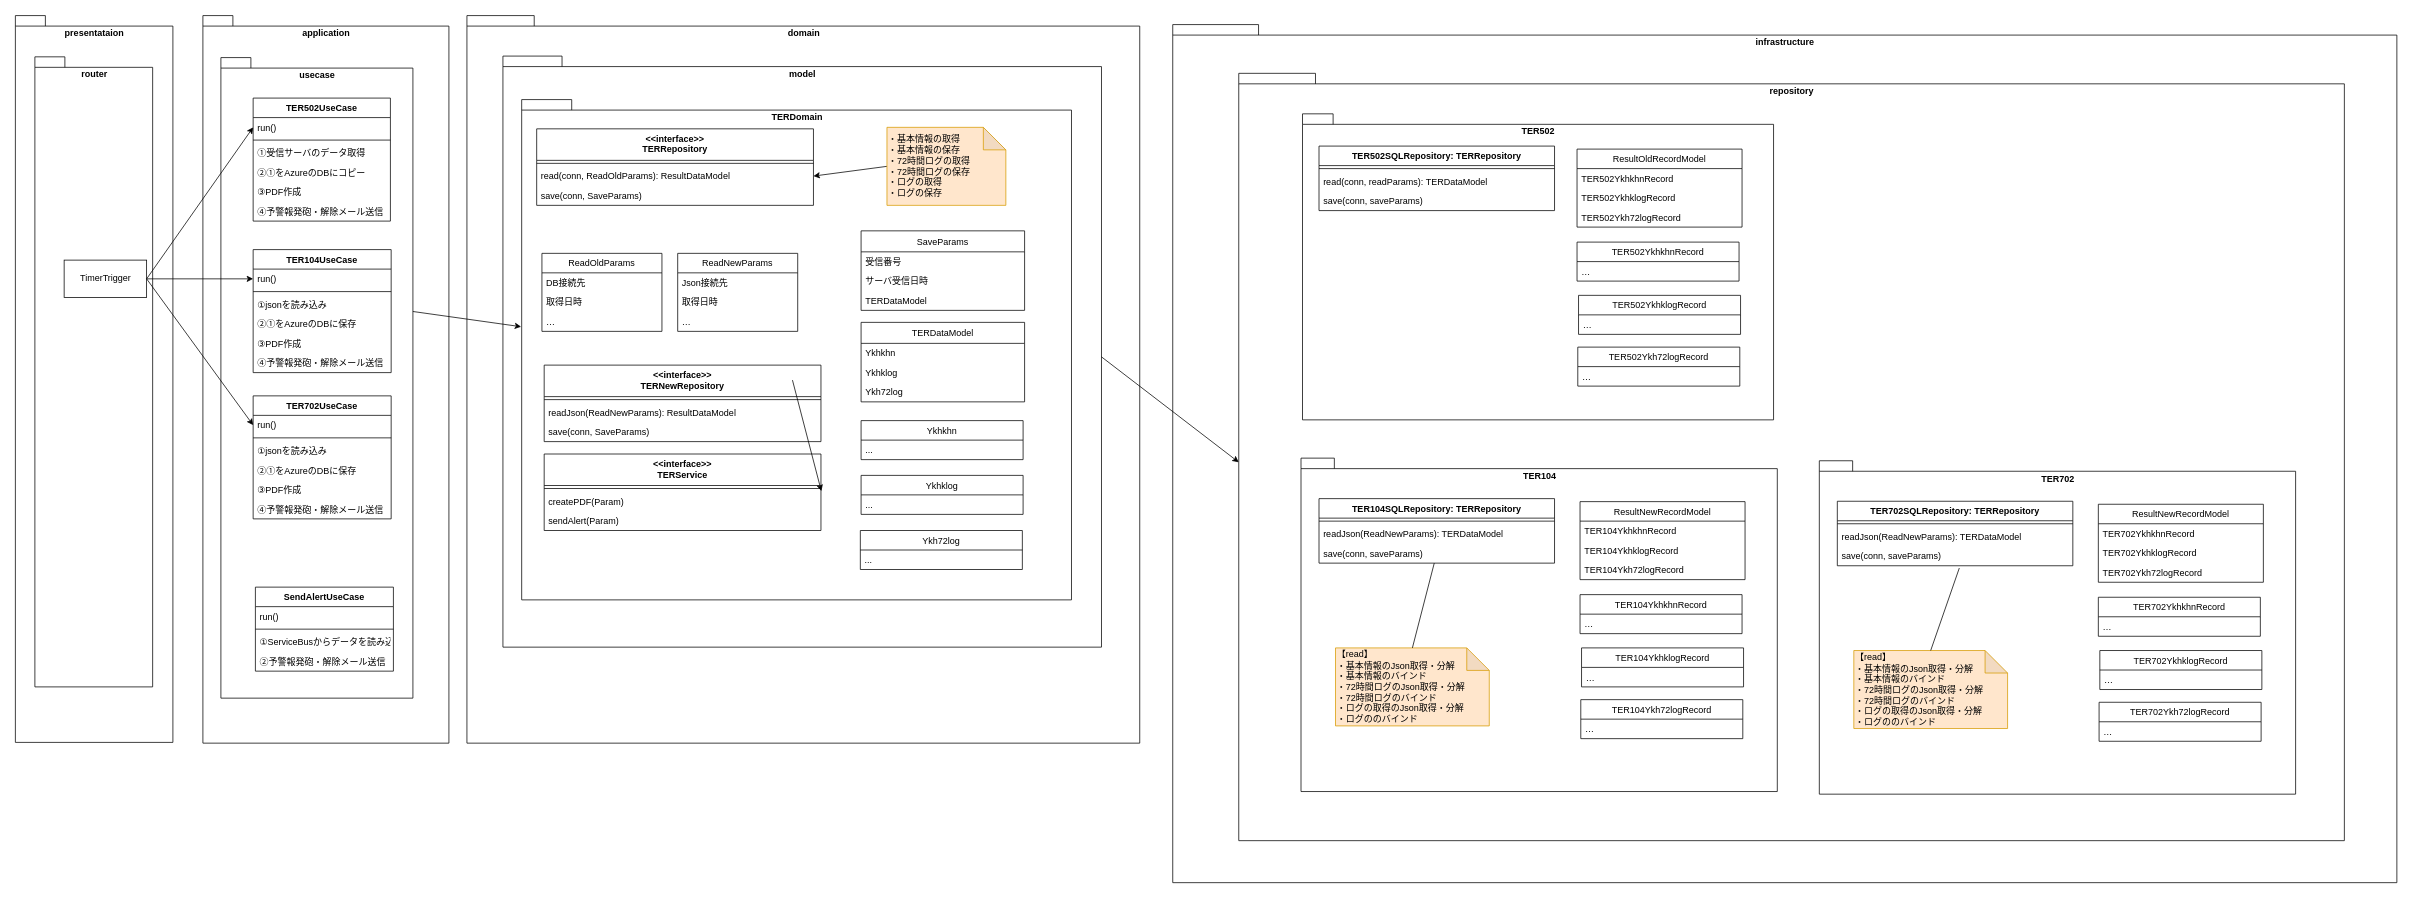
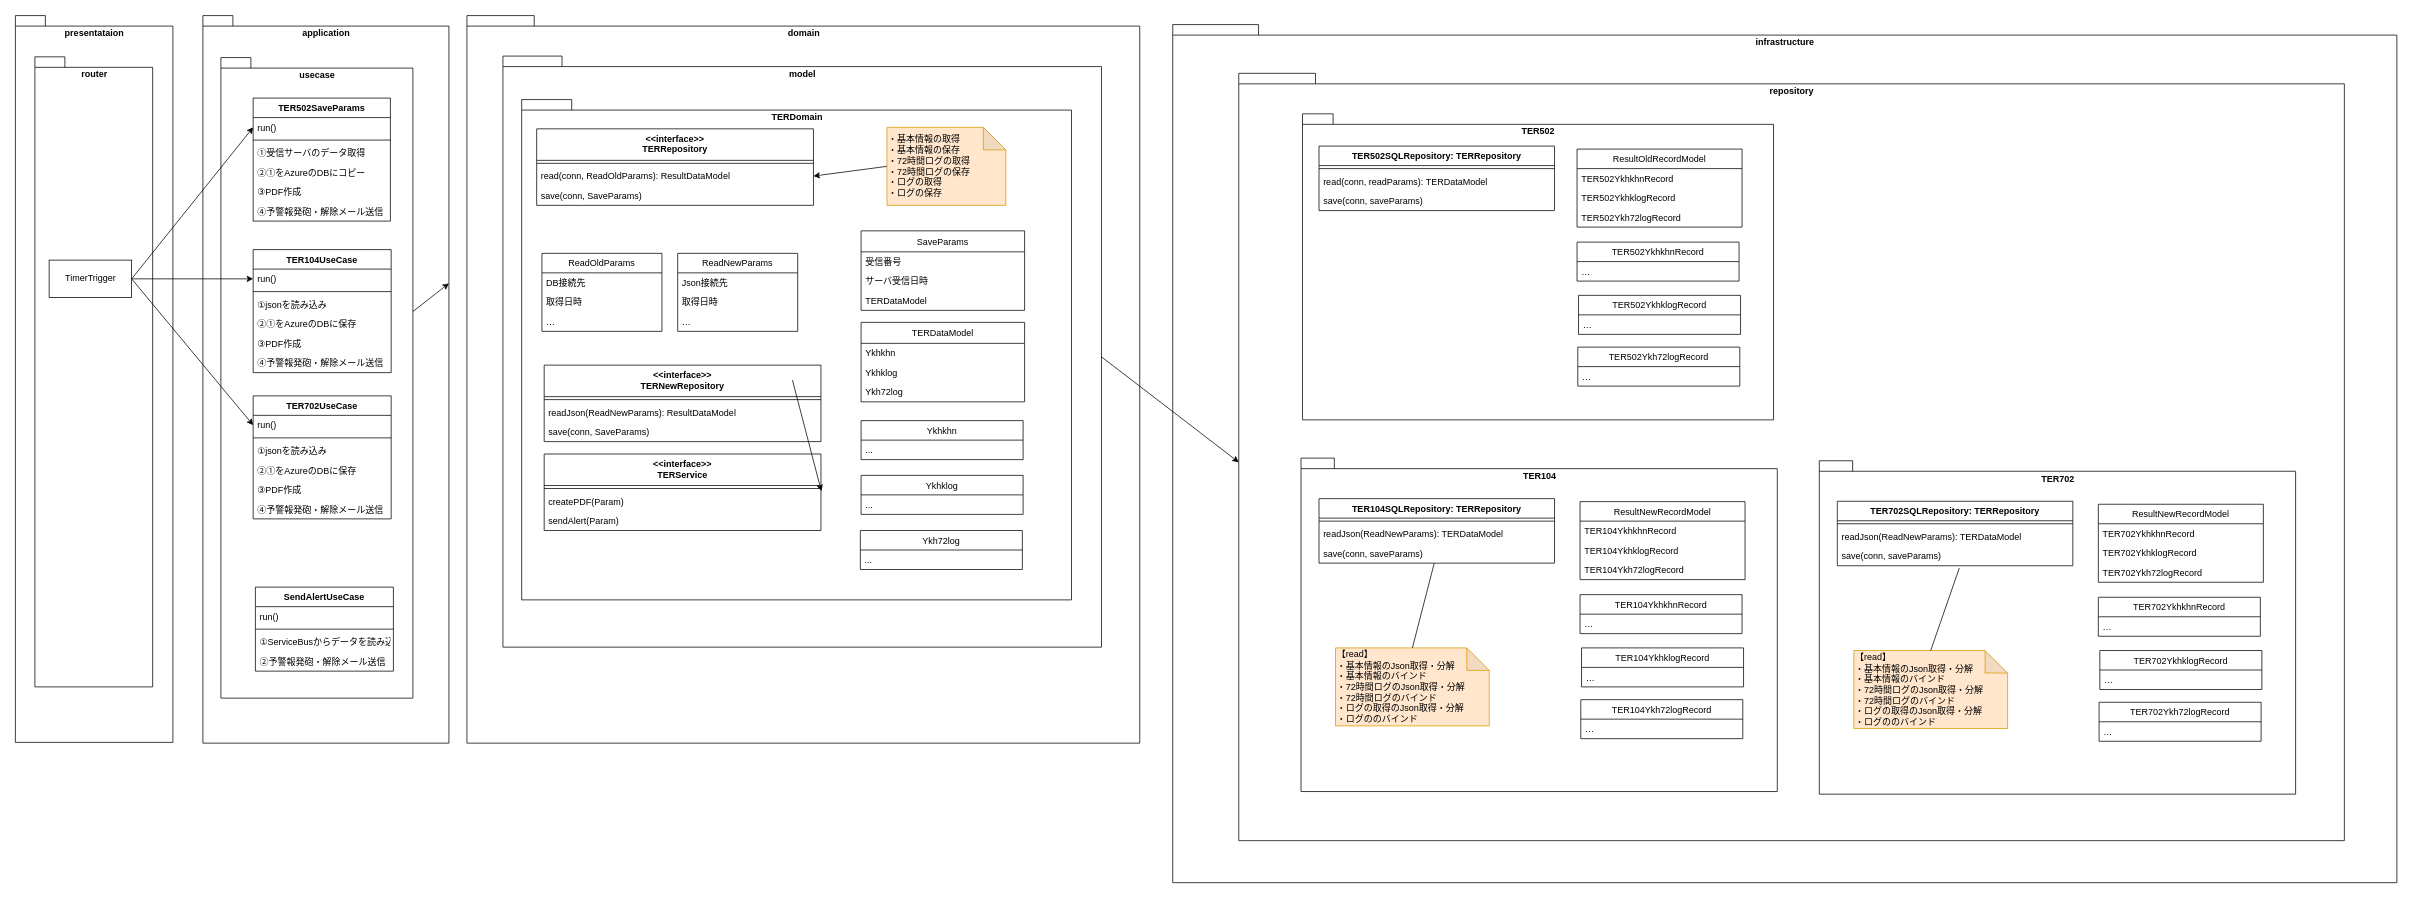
- <mxCell id="19" value="TER502UseCase" style="swimlane;fontStyle=1;align=center;verticalAlign=top;childLayout=stackLayout;horizontal=1;startSize=26;horizontalStack=0;resizeParent=1;resizeParentMax=0;resizeLast=0;collapsible=1;marginBottom=0;fillColor=none;" vertex="1" parent="1"><mxGeometry x="337" y="130" width="183" height="164" as="geometry" /></mxCell>
+ <mxCell id="19" value="TER502SaveParams" style="swimlane;fontStyle=1;align=center;verticalAlign=top;childLayout=stackLayout;horizontal=1;startSize=26;horizontalStack=0;resizeParent=1;resizeParentMax=0;resizeLast=0;collapsible=1;marginBottom=0;fillColor=none;" vertex="1" parent="1"><mxGeometry x="337" y="130" width="183" height="164" as="geometry" /></mxCell>
- <mxCell id="10" value="TimerTrigger" style="html=1;fillColor=none;" vertex="1" parent="1"><mxGeometry x="85" y="346" width="110" height="50" as="geometry" /></mxCell>
+ <mxCell id="10" value="TimerTrigger" style="html=1;fillColor=none;" vertex="1" parent="1"><mxGeometry x="65" y="346" width="110" height="50" as="geometry" /></mxCell>
- <mxCell id="115" value="" style="endArrow=classic;html=1;fontColor=#000000;exitX=0;exitY=0;exitDx=256;exitDy=338.5;exitPerimeter=0;entryX=-0.001;entryY=0.454;entryDx=0;entryDy=0;entryPerimeter=0;" edge="1" parent="1" source="11" target="28"><mxGeometry width="50" height="50" relative="1" as="geometry"><mxPoint x="676" y="491" as="sourcePoint" /><mxPoint x="622" y="412" as="targetPoint" /></mxGeometry></mxCell>
+ <mxCell id="115" value="" style="endArrow=classic;html=1;fontColor=#000000;exitX=0;exitY=0;exitDx=256;exitDy=338.5;exitPerimeter=0;" edge="1" parent="1" source="11" target="4"><mxGeometry width="50" height="50" relative="1" as="geometry"><mxPoint x="676" y="491" as="sourcePoint" /><mxPoint x="622" y="412" as="targetPoint" /></mxGeometry></mxCell>
